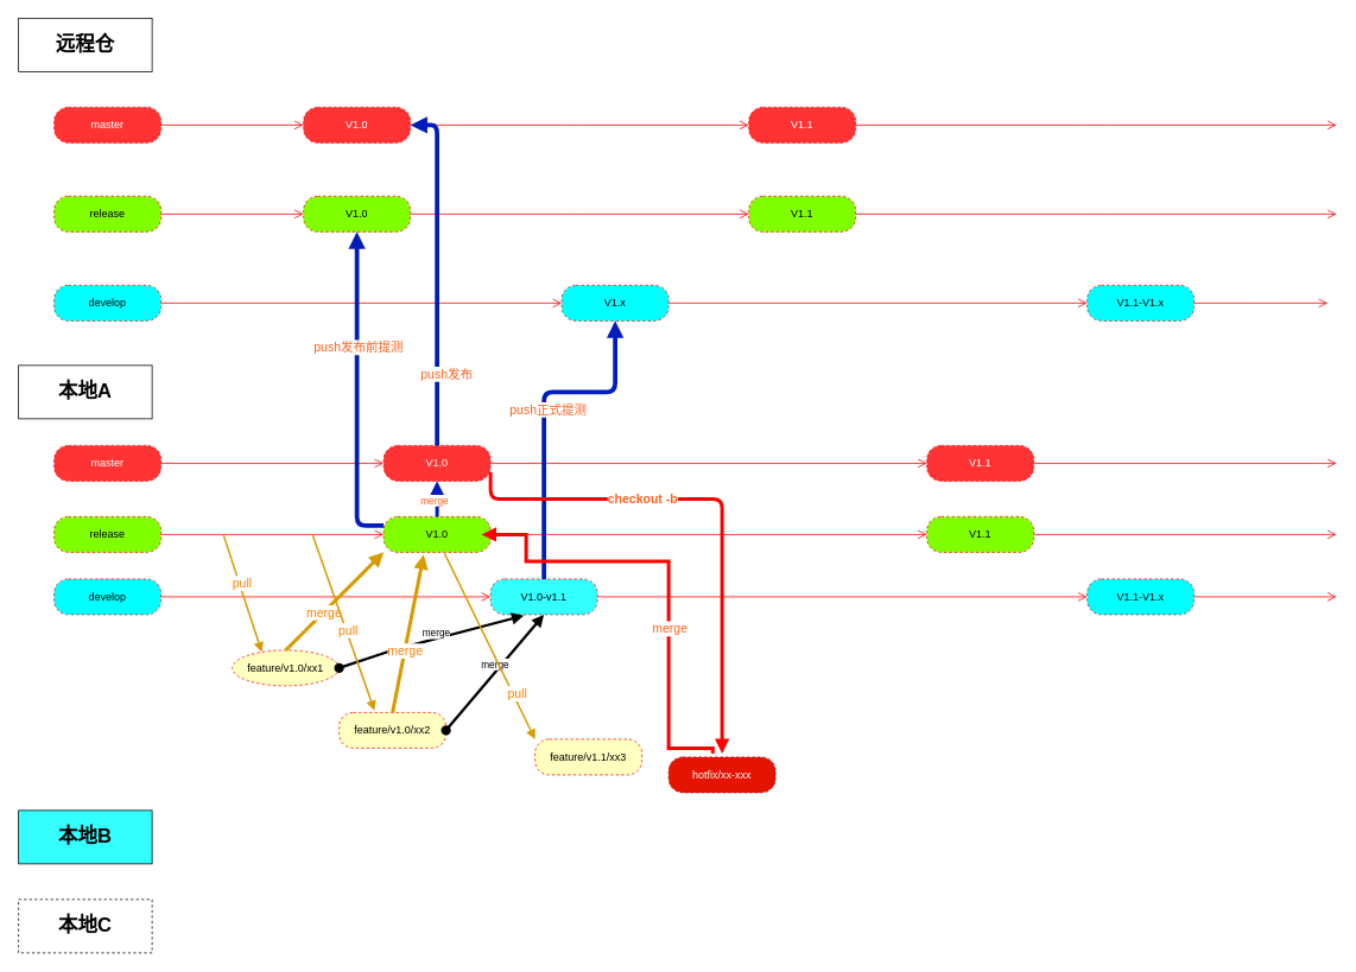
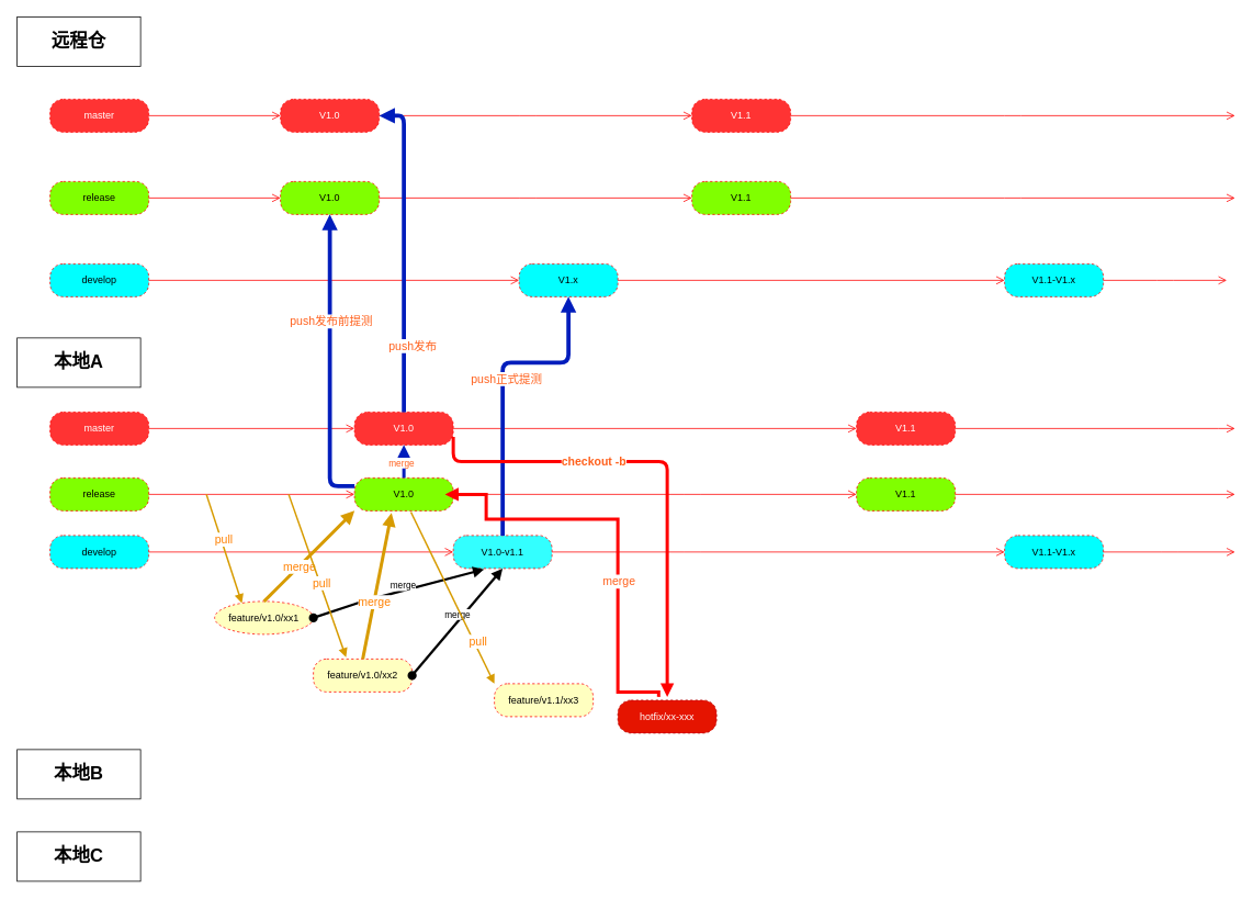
- <mxCell id="58" value="本地B" style="rounded=0;whiteSpace=wrap;html=1;fontStyle=1;fontSize=22;fillColor=#33ffff;" vertex="1" parent="1"><mxGeometry x="20" y="910" width="150" height="60" as="geometry" /></mxCell>
+ <mxCell id="58" value="本地B" style="rounded=0;whiteSpace=wrap;html=1;fontStyle=1;fontSize=22;" vertex="1" parent="1"><mxGeometry x="20" y="910" width="150" height="60" as="geometry" /></mxCell>
- <mxCell id="59" value="本地C" style="rounded=0;whiteSpace=wrap;html=1;fontStyle=1;fontSize=22;dashed=1;" vertex="1" parent="1"><mxGeometry x="20" y="1010" width="150" height="60" as="geometry" /></mxCell>
+ <mxCell id="59" value="本地C" style="rounded=0;whiteSpace=wrap;html=1;fontStyle=1;fontSize=22;" vertex="1" parent="1"><mxGeometry x="20" y="1010" width="150" height="60" as="geometry" /></mxCell>
